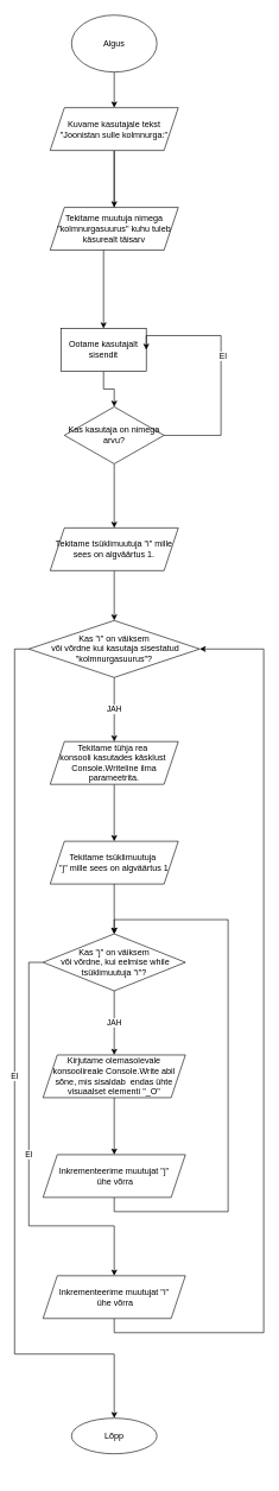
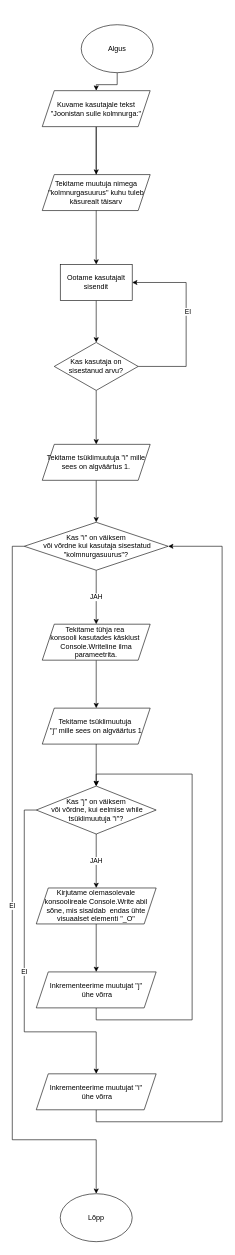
- <mxCell id="3" value="Algus" style="ellipse;whiteSpace=wrap;html=1;" parent="1" vertex="1"><mxGeometry x="100" y="20" width="120" height="80" as="geometry" /></mxCell>
+ <mxCell id="3" value="Algus" style="ellipse;whiteSpace=wrap;html=1;" parent="1" vertex="1"><mxGeometry x="135" y="40" width="120" height="80" as="geometry" /></mxCell>
- <mxCell id="8" value="Ootame kasutajalt sisendit" style="whiteSpace=wrap;html=1;" parent="1" vertex="1"><mxGeometry x="85" y="460" width="120" height="60" as="geometry" /></mxCell>
+ <mxCell id="8" value="Ootame kasutajalt sisendit" style="whiteSpace=wrap;html=1;" parent="1" vertex="1"><mxGeometry x="100" y="440" width="120" height="60" as="geometry" /></mxCell>
- <mxCell id="13" value="Kas kasutaja on nimega arvu?" style="rhombus;whiteSpace=wrap;html=1;" parent="1" vertex="1"><mxGeometry x="90" y="570" width="140" height="80" as="geometry" /></mxCell>
+ <mxCell id="13" value="Kas kasutaja on sisestanud arvu?" style="rhombus;whiteSpace=wrap;html=1;" parent="1" vertex="1"><mxGeometry x="90" y="570" width="140" height="80" as="geometry" /></mxCell>
- <mxCell id="32" value="Lõpp" style="ellipse;whiteSpace=wrap;html=1;" parent="1" vertex="1"><mxGeometry x="100" y="1990" width="120" height="50" as="geometry" /></mxCell>
+ <mxCell id="32" value="Lõpp" style="ellipse;whiteSpace=wrap;html=1;" parent="1" vertex="1"><mxGeometry x="100" y="1990" width="120" height="80" as="geometry" /></mxCell>
